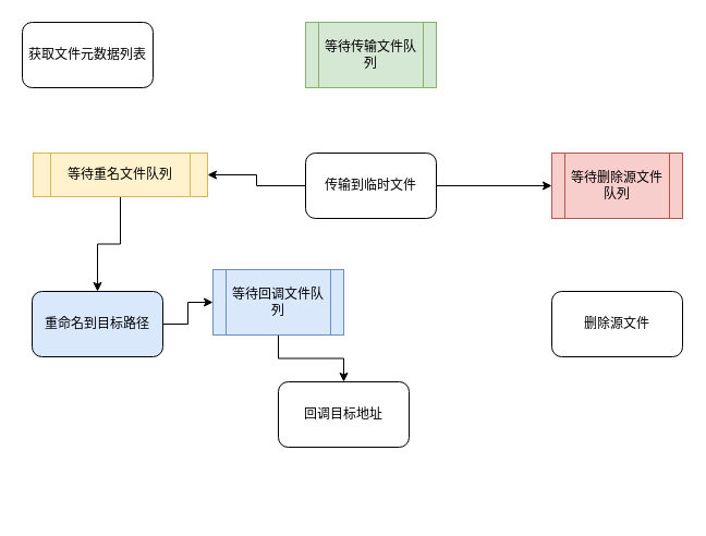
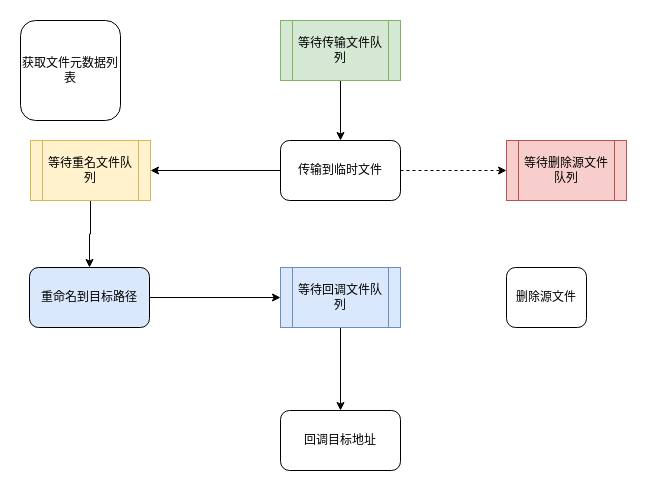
- <mxCell id="2" value="获取文件元数据列表" style="rounded=1;whiteSpace=wrap;html=1;" parent="1" vertex="1"><mxGeometry x="20" y="20" width="120" height="60" as="geometry" /></mxCell>
+ <mxCell id="2" value="获取文件元数据列表" style="rounded=1;whiteSpace=wrap;html=1;" parent="1" vertex="1"><mxGeometry x="20" y="20" width="100" height="100" as="geometry" /></mxCell>
+ <mxCell id="6" style="edgeStyle=orthogonalEdgeStyle;rounded=0;orthogonalLoop=1;jettySize=auto;html=1;entryX=0.5;entryY=0;entryDx=0;entryDy=0;" parent="1" source="7" target="5" edge="1"><mxGeometry relative="1" as="geometry" /></mxCell>
- <mxCell id="14" value="等待重名文件队列" style="shape=process;whiteSpace=wrap;html=1;backgroundOutline=1;fillColor=#fff2cc;strokeColor=#d6b656;" parent="1" vertex="1"><mxGeometry x="30" y="140" width="160" height="40" as="geometry" /></mxCell>
+ <mxCell id="14" value="等待重名文件队列" style="shape=process;whiteSpace=wrap;html=1;backgroundOutline=1;fillColor=#fff2cc;strokeColor=#d6b656;" parent="1" vertex="1"><mxGeometry x="30" y="140" width="120" height="60" as="geometry" /></mxCell>
- <mxCell id="4" style="edgeStyle=orthogonalEdgeStyle;rounded=0;orthogonalLoop=1;jettySize=auto;html=1;exitX=1;exitY=0.5;exitDx=0;exitDy=0;entryX=0;entryY=0.5;entryDx=0;entryDy=0;" parent="1" source="5" target="12" edge="1"><mxGeometry relative="1" as="geometry" /></mxCell>
+ <mxCell id="4" style="edgeStyle=orthogonalEdgeStyle;rounded=0;orthogonalLoop=1;jettySize=auto;html=1;exitX=1;exitY=0.5;exitDx=0;exitDy=0;entryX=0;entryY=0.5;entryDx=0;entryDy=0;dashed=1;" parent="1" source="5" target="12" edge="1"><mxGeometry relative="1" as="geometry" /></mxCell>
- <mxCell id="16" value="等待回调文件队列" style="shape=process;whiteSpace=wrap;html=1;backgroundOutline=1;fillColor=#dae8fc;strokeColor=#6c8ebf;" parent="1" vertex="1"><mxGeometry x="195" y="247" width="120" height="60" as="geometry" /></mxCell>
+ <mxCell id="16" value="等待回调文件队列" style="shape=process;whiteSpace=wrap;html=1;backgroundOutline=1;fillColor=#dae8fc;strokeColor=#6c8ebf;" parent="1" vertex="1"><mxGeometry x="280" y="267" width="120" height="60" as="geometry" /></mxCell>
- <mxCell id="11" value="删除源文件" style="rounded=1;whiteSpace=wrap;html=1;" parent="1" vertex="1"><mxGeometry x="506" y="267" width="120" height="60" as="geometry" /></mxCell>
+ <mxCell id="11" value="删除源文件" style="rounded=1;whiteSpace=wrap;html=1;" parent="1" vertex="1"><mxGeometry x="506" y="267" width="80" height="60" as="geometry" /></mxCell>
- <mxCell id="10" value="回调目标地址" style="rounded=1;whiteSpace=wrap;html=1;" parent="1" vertex="1"><mxGeometry x="255" y="350" width="120" height="60" as="geometry" /></mxCell>
+ <mxCell id="10" value="回调目标地址" style="rounded=1;whiteSpace=wrap;html=1;" parent="1" vertex="1"><mxGeometry x="280" y="410" width="120" height="60" as="geometry" /></mxCell>
